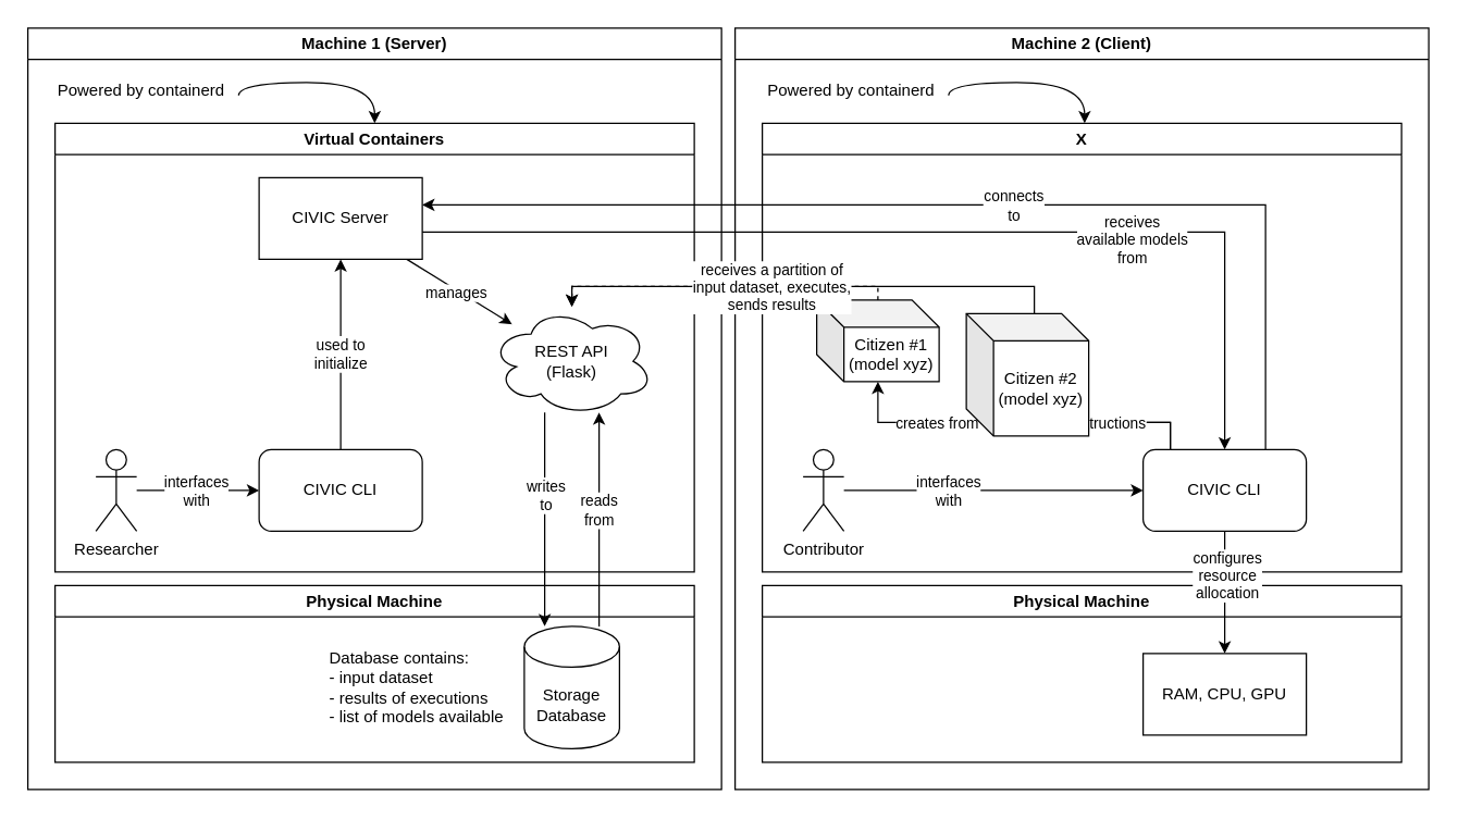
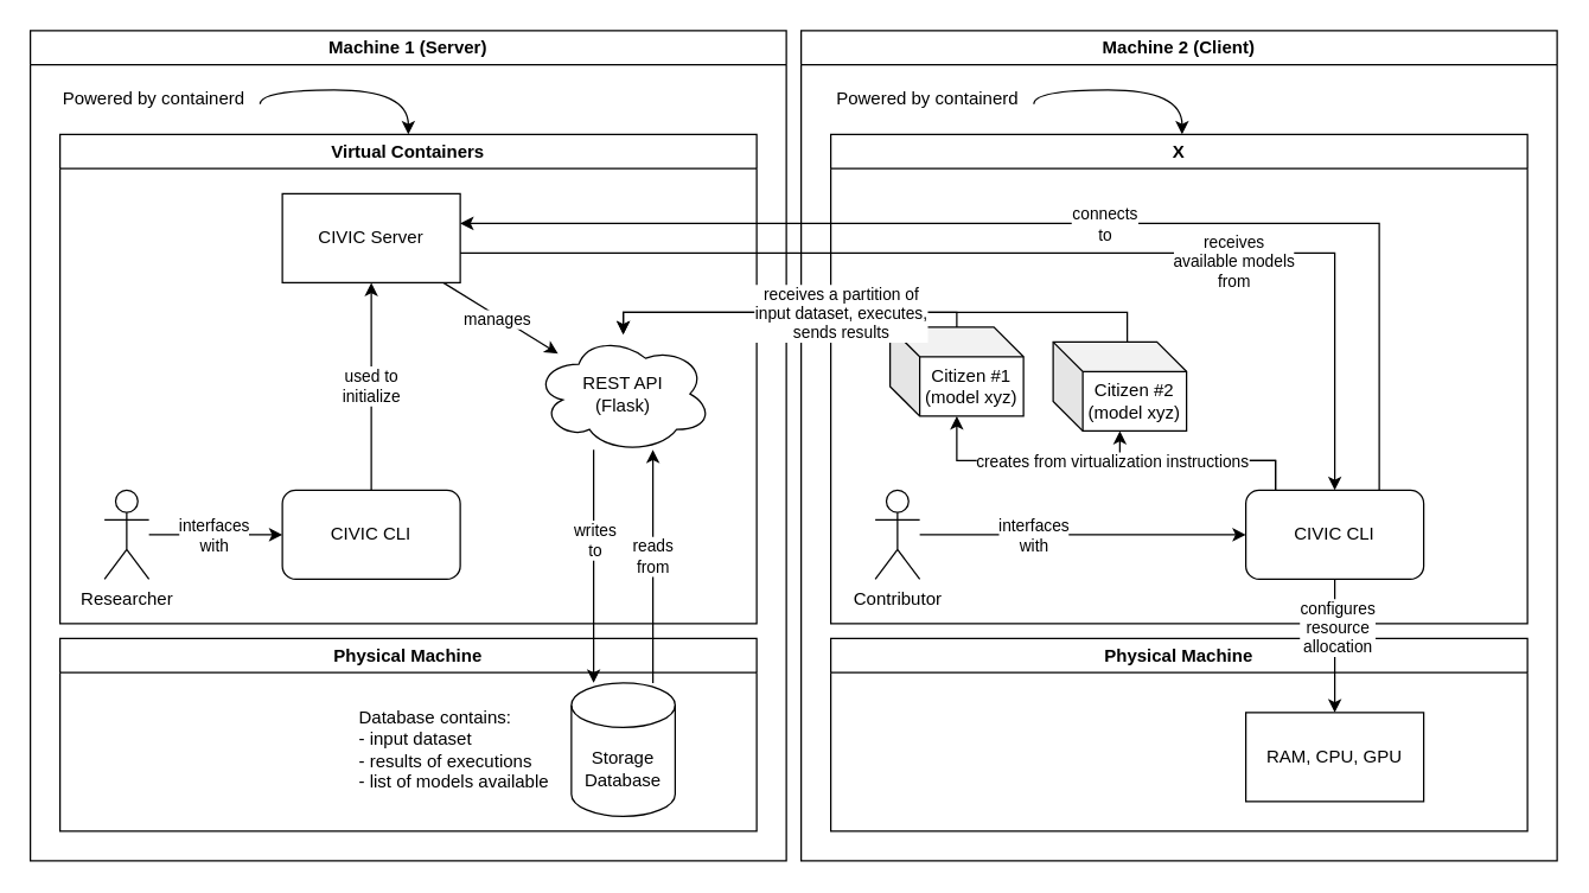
- <mxCell id="43" style="edgeStyle=orthogonalEdgeStyle;rounded=0;orthogonalLoop=1;jettySize=auto;html=1;dashed=1;" edge="1" parent="1" source="31" target="12"><mxGeometry relative="1" as="geometry"><Array as="points"><mxPoint x="645" y="210" /><mxPoint x="420" y="210" /></Array></mxGeometry></mxCell>
+ <mxCell id="43" style="edgeStyle=orthogonalEdgeStyle;rounded=0;orthogonalLoop=1;jettySize=auto;html=1;" edge="1" parent="1" source="31" target="12"><mxGeometry relative="1" as="geometry"><Array as="points"><mxPoint x="645" y="210" /><mxPoint x="420" y="210" /></Array></mxGeometry></mxCell>
- <mxCell id="32" value="&lt;div&gt;Citizen #2&lt;/div&gt;&lt;div&gt;(model xyz)&lt;br&gt;&lt;/div&gt;" style="shape=cube;whiteSpace=wrap;html=1;boundedLbl=1;backgroundOutline=1;darkOpacity=0.05;darkOpacity2=0.1;" vertex="1" parent="23"><mxGeometry x="150" y="140" width="90" height="90" as="geometry" /></mxCell>
+ <mxCell id="32" value="&lt;div&gt;Citizen #2&lt;/div&gt;&lt;div&gt;(model xyz)&lt;br&gt;&lt;/div&gt;" style="shape=cube;whiteSpace=wrap;html=1;boundedLbl=1;backgroundOutline=1;darkOpacity=0.05;darkOpacity2=0.1;" vertex="1" parent="23"><mxGeometry x="150" y="140" width="90" height="60" as="geometry" /></mxCell>
